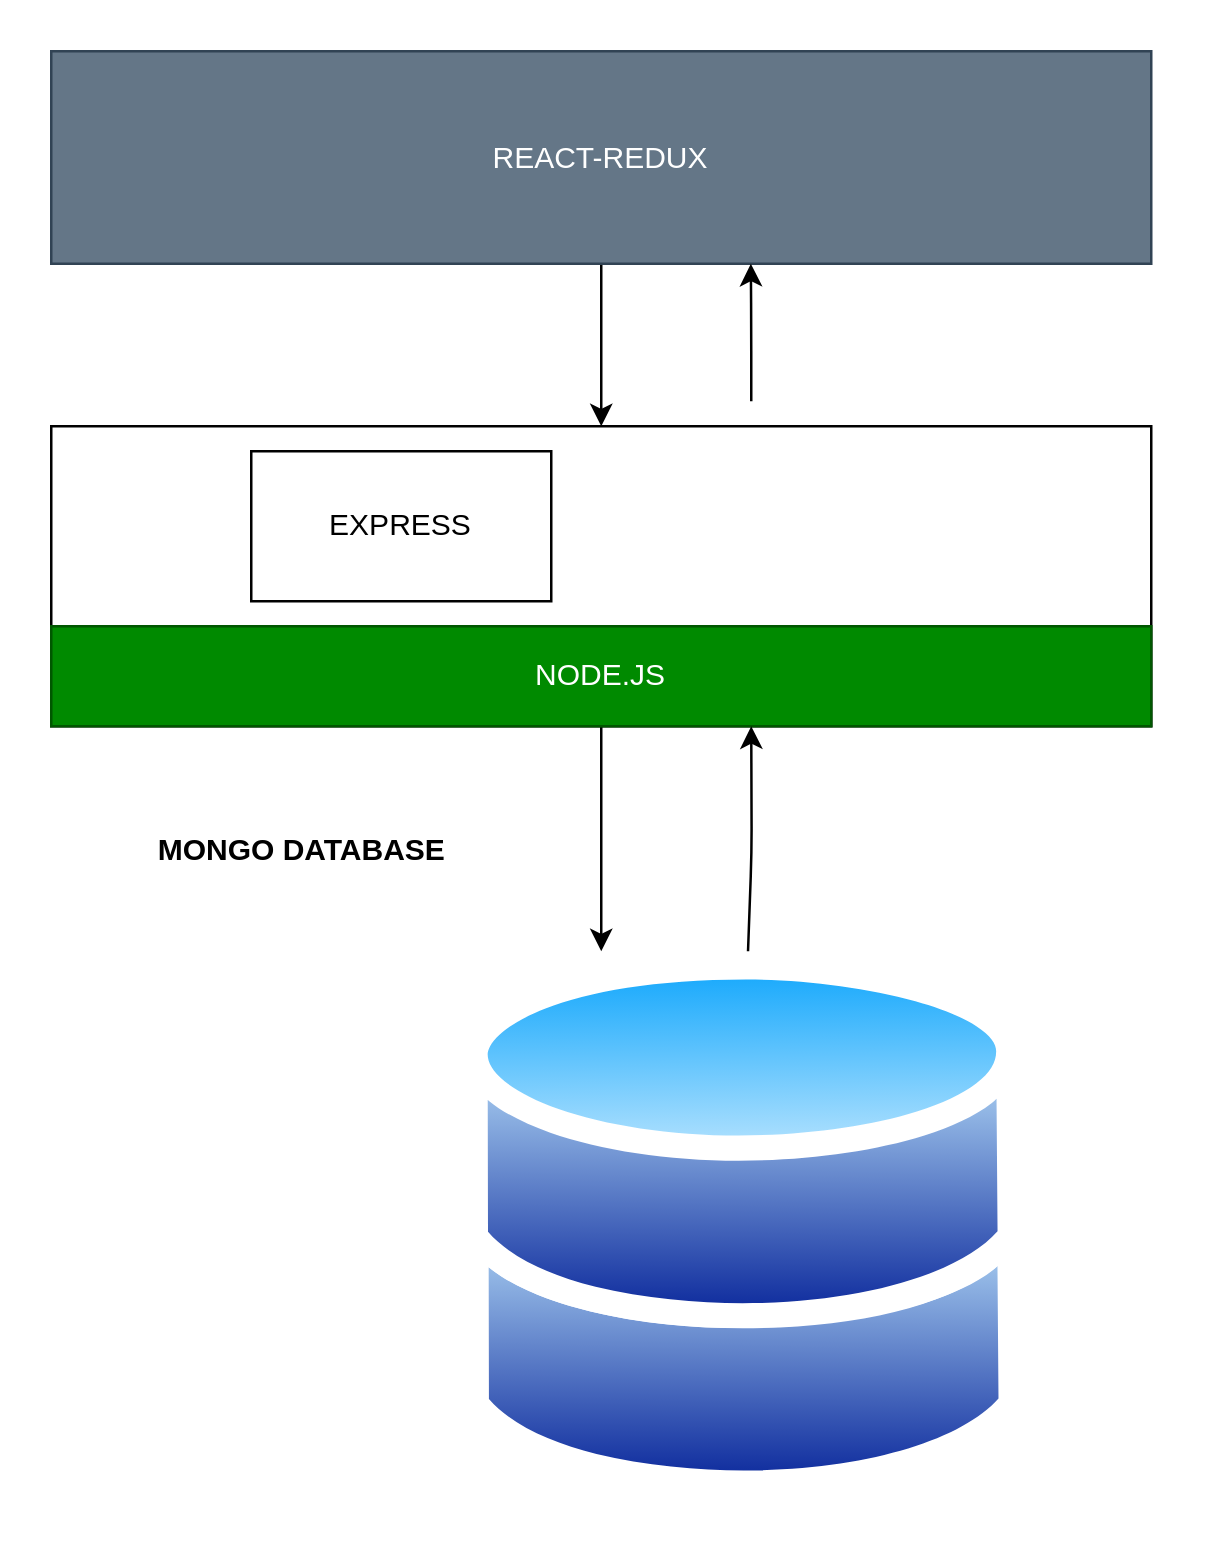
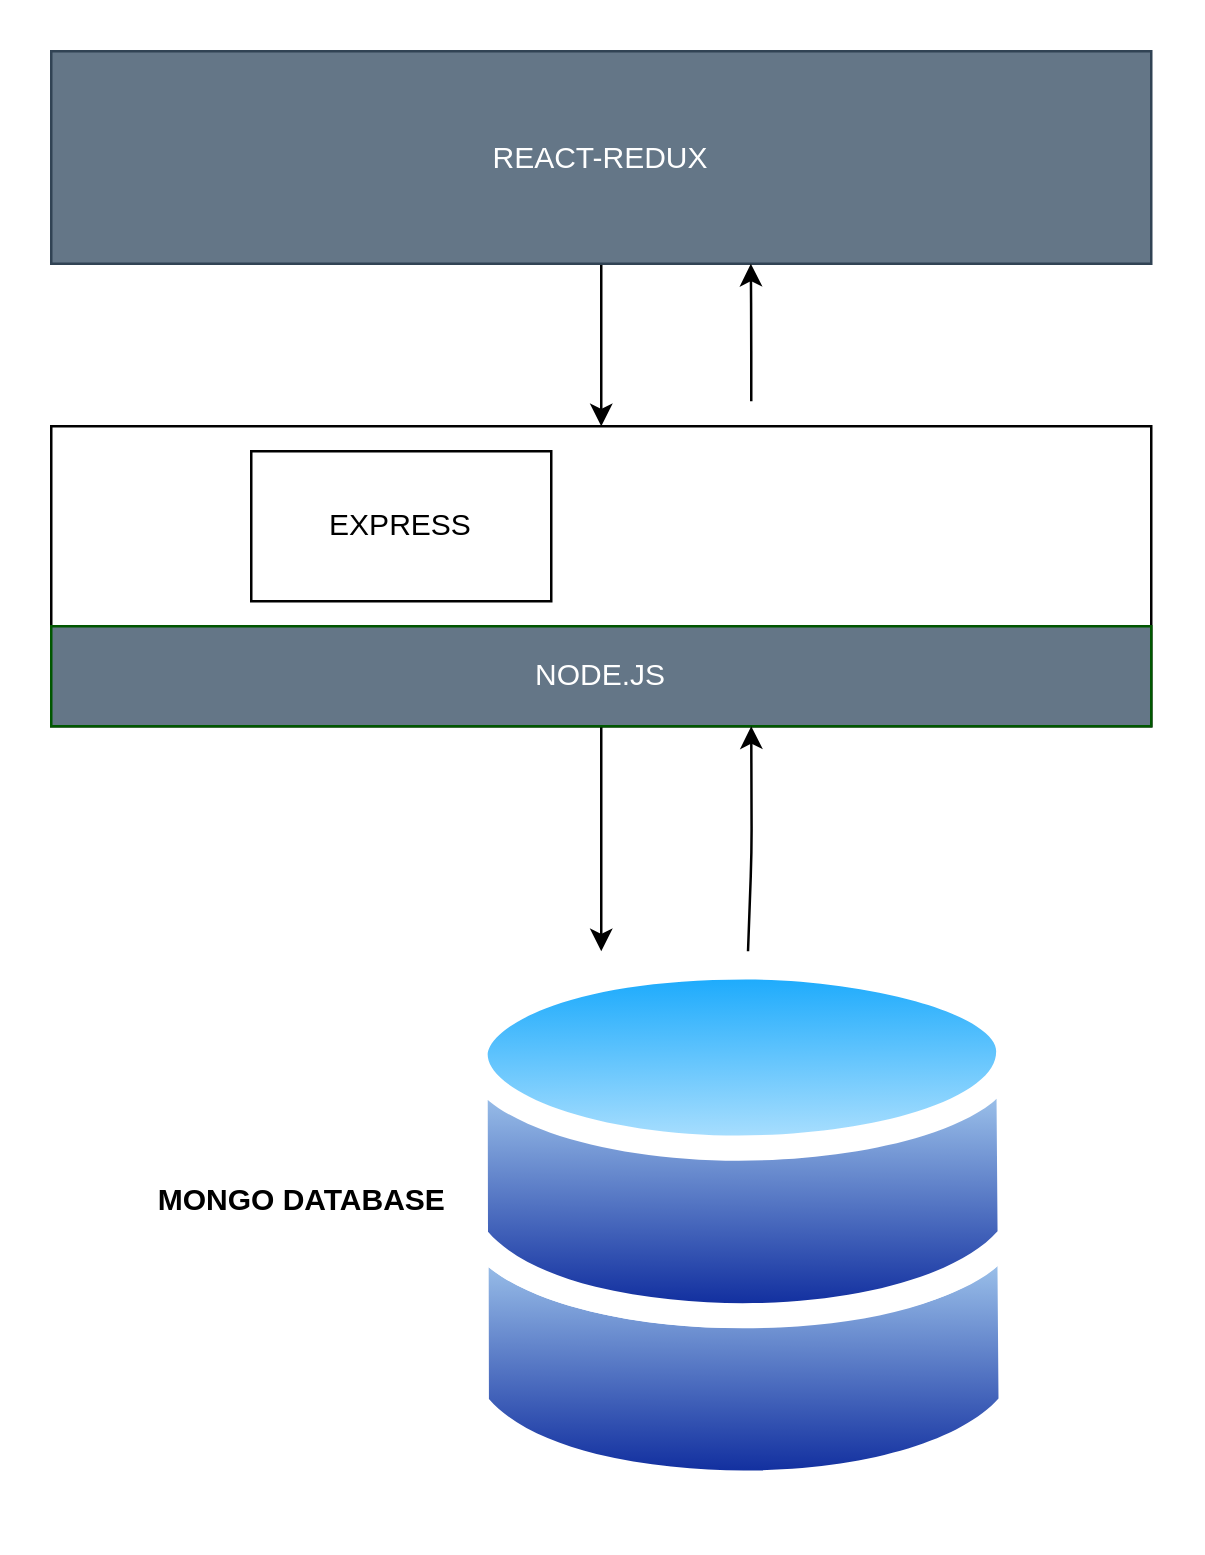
- <mxCell id="8" value="NODE.JS" style="whiteSpace=wrap;html=1;fillColor=#008a00;fontColor=#ffffff;strokeColor=#005700;" vertex="1" parent="1"><mxGeometry x="20" y="250" width="440" height="40" as="geometry" /></mxCell>
+ <mxCell id="8" value="NODE.JS" style="whiteSpace=wrap;html=1;fillColor=#647687;fontColor=#ffffff;strokeColor=#005700;" vertex="1" parent="1"><mxGeometry x="20" y="250" width="440" height="40" as="geometry" /></mxCell>
- <mxCell id="10" value="&lt;p style=&quot;line-height: 1.4&quot;&gt;&lt;b style=&quot;line-height: 1.6&quot;&gt;MONGO DATABASE&lt;/b&gt;&lt;/p&gt;" style="text;html=1;align=center;verticalAlign=middle;resizable=0;points=[];autosize=1;strokeColor=none;fillColor=none;" vertex="1" parent="1"><mxGeometry x="55" y="315" width="130" height="50" as="geometry" /></mxCell>
+ <mxCell id="10" value="&lt;p style=&quot;line-height: 1.4&quot;&gt;&lt;b style=&quot;line-height: 1.6&quot;&gt;MONGO DATABASE&lt;/b&gt;&lt;/p&gt;" style="text;html=1;align=center;verticalAlign=middle;resizable=0;points=[];autosize=1;strokeColor=none;fillColor=none;" vertex="1" parent="1"><mxGeometry x="55" y="455" width="130" height="50" as="geometry" /></mxCell>
